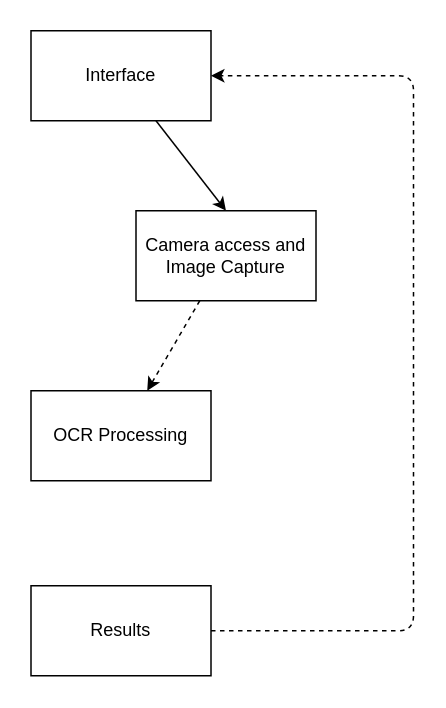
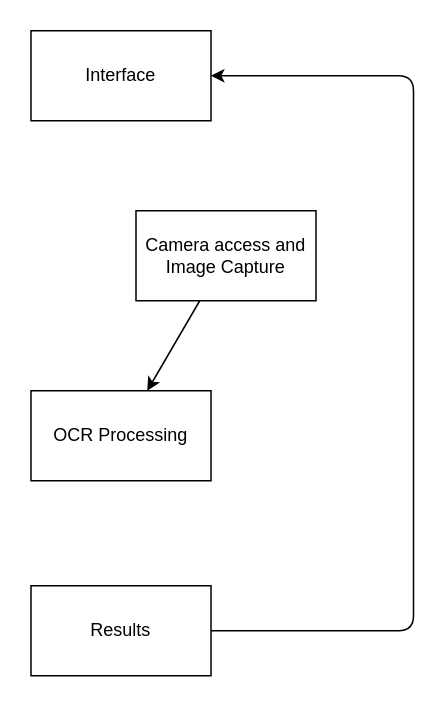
- <mxCell id="2" style="edgeStyle=none;html=1;entryX=0.5;entryY=0;entryDx=0;entryDy=0;" edge="1" parent="1" source="3" target="5"><mxGeometry relative="1" as="geometry" /></mxCell>
- <mxCell id="4" style="edgeStyle=none;html=1;dashed=1;" edge="1" parent="1" source="5" target="6"><mxGeometry relative="1" as="geometry" /></mxCell>
+ <mxCell id="4" style="edgeStyle=none;html=1;" edge="1" parent="1" source="5" target="6"><mxGeometry relative="1" as="geometry" /></mxCell>
- <mxCell id="7" style="edgeStyle=none;html=1;entryX=1;entryY=0.5;entryDx=0;entryDy=0;dashed=1;" edge="1" parent="1" source="8" target="3"><mxGeometry relative="1" as="geometry"><mxPoint x="285" y="420" as="targetPoint" /><Array as="points"><mxPoint x="275" y="420" /><mxPoint x="275" y="50" /></Array></mxGeometry></mxCell>
+ <mxCell id="7" style="edgeStyle=none;html=1;entryX=1;entryY=0.5;entryDx=0;entryDy=0;" edge="1" parent="1" source="8" target="3"><mxGeometry relative="1" as="geometry"><mxPoint x="285" y="420" as="targetPoint" /><Array as="points"><mxPoint x="275" y="420" /><mxPoint x="275" y="50" /></Array></mxGeometry></mxCell>
